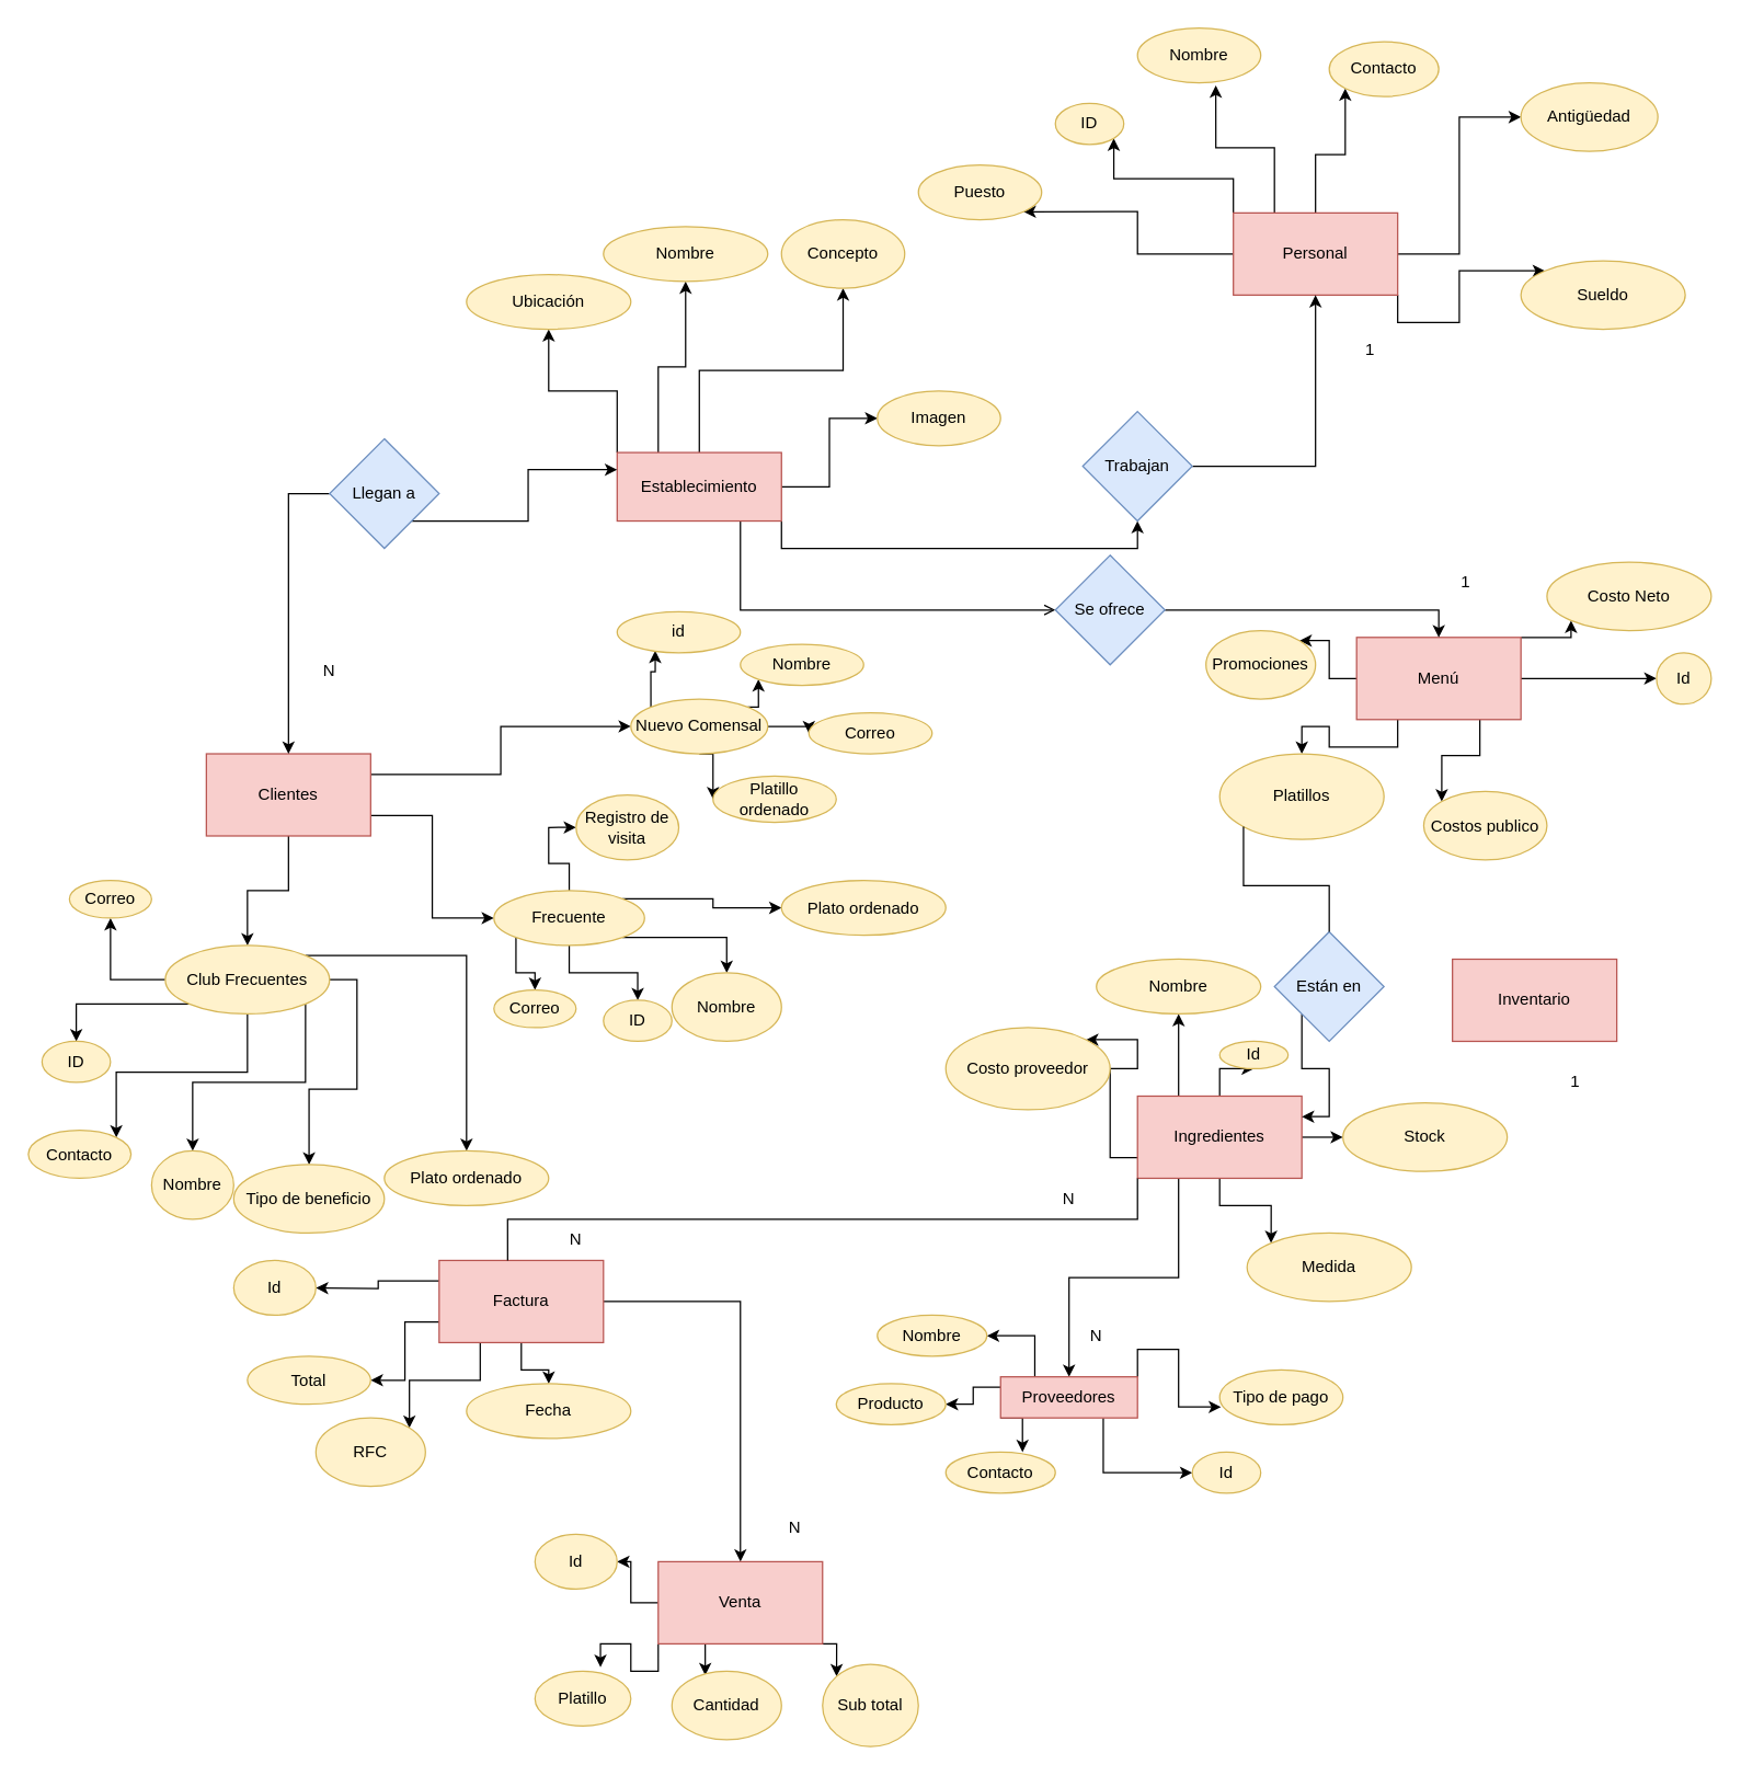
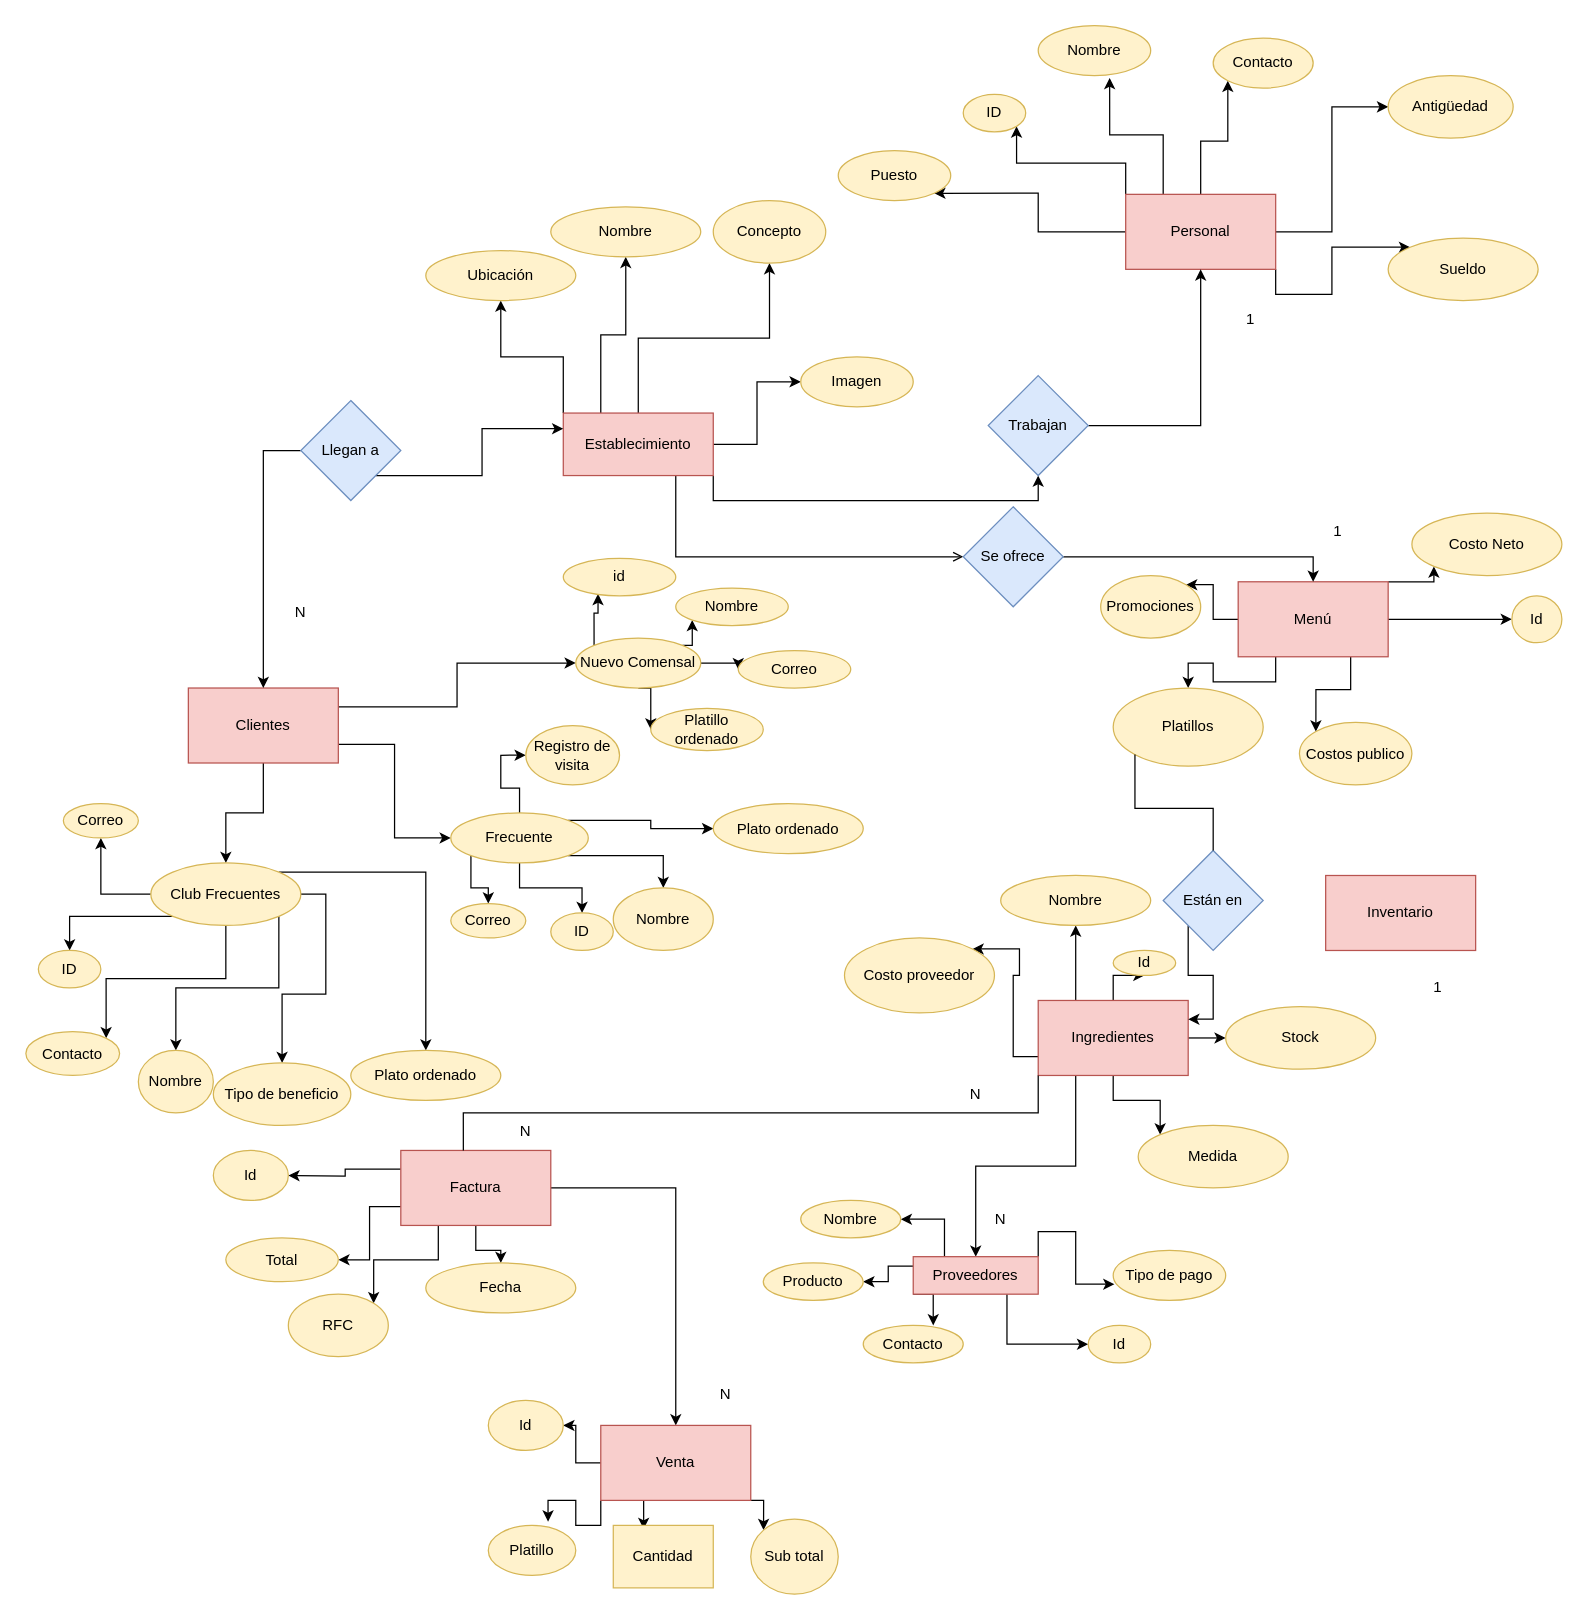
- <mxCell id="55" value="Costo proveedor" style="ellipse;whiteSpace=wrap;html=1;fillColor=#fff2cc;strokeColor=#d6b656;" parent="1" vertex="1"><mxGeometry x="690" y="750" width="120" height="60" as="geometry" /></mxCell>
+ <mxCell id="55" value="Costo proveedor" style="ellipse;whiteSpace=wrap;html=1;fillColor=#fff2cc;strokeColor=#d6b656;" parent="1" vertex="1"><mxGeometry x="675" y="750" width="120" height="60" as="geometry" /></mxCell>
- <mxCell id="118" value="Cantidad" style="ellipse;whiteSpace=wrap;html=1;fillColor=#fff2cc;strokeColor=#d6b656;" vertex="1" parent="1"><mxGeometry x="490" y="1220" width="80" height="50" as="geometry" /></mxCell>
+ <mxCell id="118" value="Cantidad" style="whiteSpace=wrap;html=1;fillColor=#fff2cc;strokeColor=#d6b656;rounded=0;" vertex="1" parent="1"><mxGeometry x="490" y="1220" width="80" height="50" as="geometry" /></mxCell>
